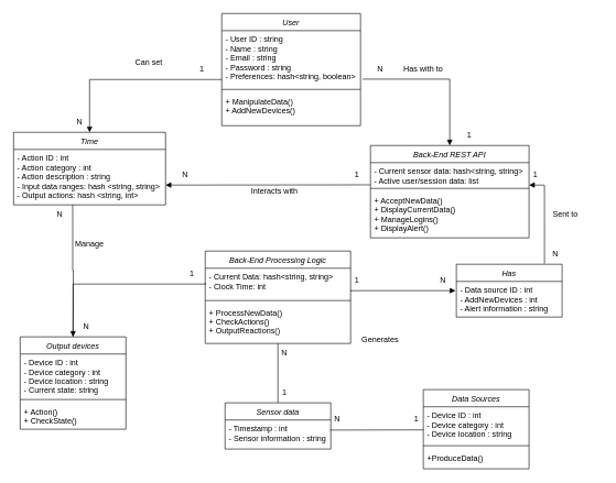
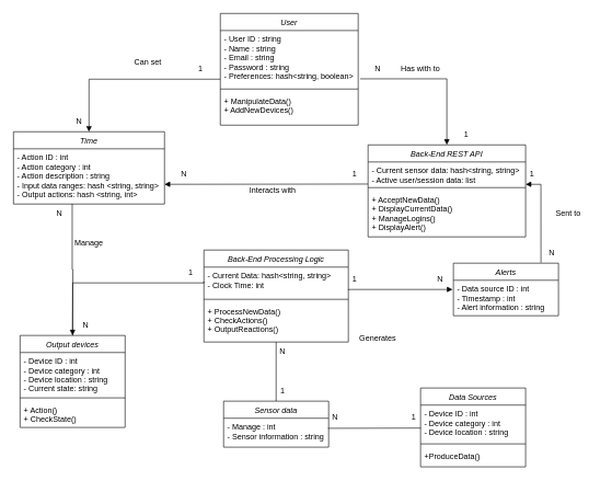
- <mxCell id="59" value="Sent to" style="text;html=1;strokeColor=none;fillColor=none;align=center;verticalAlign=middle;whiteSpace=wrap;rounded=0;" vertex="1" parent="1"><mxGeometry x="810" y="310" width="90" height="30" as="geometry" /></mxCell>
+ <mxCell id="59" value="Sent to" style="text;html=1;strokeColor=none;fillColor=none;align=center;verticalAlign=middle;whiteSpace=wrap;rounded=0;" vertex="1" parent="1"><mxGeometry x="820" y="310" width="90" height="30" as="geometry" /></mxCell>
- <mxCell id="13" value="Has" style="swimlane;fontStyle=2;align=center;verticalAlign=top;childLayout=stackLayout;horizontal=1;startSize=26;horizontalStack=0;resizeParent=1;resizeLast=0;collapsible=1;marginBottom=0;rounded=0;shadow=0;strokeWidth=1;" parent="1" vertex="1"><mxGeometry x="690" y="400" width="160" height="80" as="geometry"><mxRectangle x="230" y="140" width="160" height="26" as="alternateBounds" /></mxGeometry></mxCell>
+ <mxCell id="13" value="Alerts" style="swimlane;fontStyle=2;align=center;verticalAlign=top;childLayout=stackLayout;horizontal=1;startSize=26;horizontalStack=0;resizeParent=1;resizeLast=0;collapsible=1;marginBottom=0;rounded=0;shadow=0;strokeWidth=1;" parent="1" vertex="1"><mxGeometry x="690" y="400" width="160" height="80" as="geometry"><mxRectangle x="230" y="140" width="160" height="26" as="alternateBounds" /></mxGeometry></mxCell>
- <mxCell id="14" value="- Data source ID : int&#10;- AddNewDevices : int&#10;- Alert information : string" style="text;align=left;verticalAlign=top;spacingLeft=4;spacingRight=4;overflow=hidden;rotatable=0;points=[[0,0.5],[1,0.5]];portConstraint=eastwest;" parent="13" vertex="1"><mxGeometry y="26" width="160" height="54" as="geometry" /></mxCell>
+ <mxCell id="14" value="- Data source ID : int&#10;- Timestamp : int&#10;- Alert information : string" style="text;align=left;verticalAlign=top;spacingLeft=4;spacingRight=4;overflow=hidden;rotatable=0;points=[[0,0.5],[1,0.5]];portConstraint=eastwest;" parent="13" vertex="1"><mxGeometry y="26" width="160" height="54" as="geometry" /></mxCell>
- <mxCell id="9" value="- Timestamp : int&#10;- Sensor information : string" style="text;align=left;verticalAlign=top;spacingLeft=4;spacingRight=4;overflow=hidden;rotatable=0;points=[[0,0.5],[1,0.5]];portConstraint=eastwest;" parent="8" vertex="1"><mxGeometry y="26" width="160" height="34" as="geometry" /></mxCell>
+ <mxCell id="9" value="- Manage : int&#10;- Sensor information : string" style="text;align=left;verticalAlign=top;spacingLeft=4;spacingRight=4;overflow=hidden;rotatable=0;points=[[0,0.5],[1,0.5]];portConstraint=eastwest;" parent="8" vertex="1"><mxGeometry y="26" width="160" height="34" as="geometry" /></mxCell>
